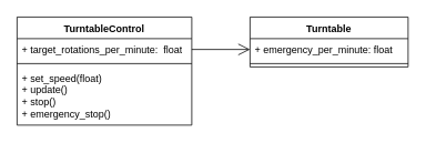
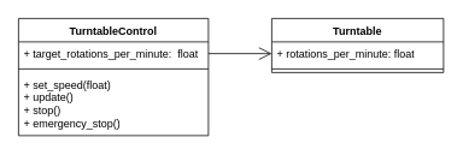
- <mxCell id="7" value="+ emergency_per_minute: float" style="text;strokeColor=none;fillColor=none;align=left;verticalAlign=top;spacingLeft=4;spacingRight=4;overflow=hidden;rotatable=0;points=[[0,0.5],[1,0.5]];portConstraint=eastwest;whiteSpace=wrap;html=1;" parent="6" vertex="1"><mxGeometry y="26" width="190" height="26" as="geometry" /></mxCell>
+ <mxCell id="7" value="+ rotations_per_minute: float" style="text;strokeColor=none;fillColor=none;align=left;verticalAlign=top;spacingLeft=4;spacingRight=4;overflow=hidden;rotatable=0;points=[[0,0.5],[1,0.5]];portConstraint=eastwest;whiteSpace=wrap;html=1;" parent="6" vertex="1"><mxGeometry y="26" width="190" height="26" as="geometry" /></mxCell>
